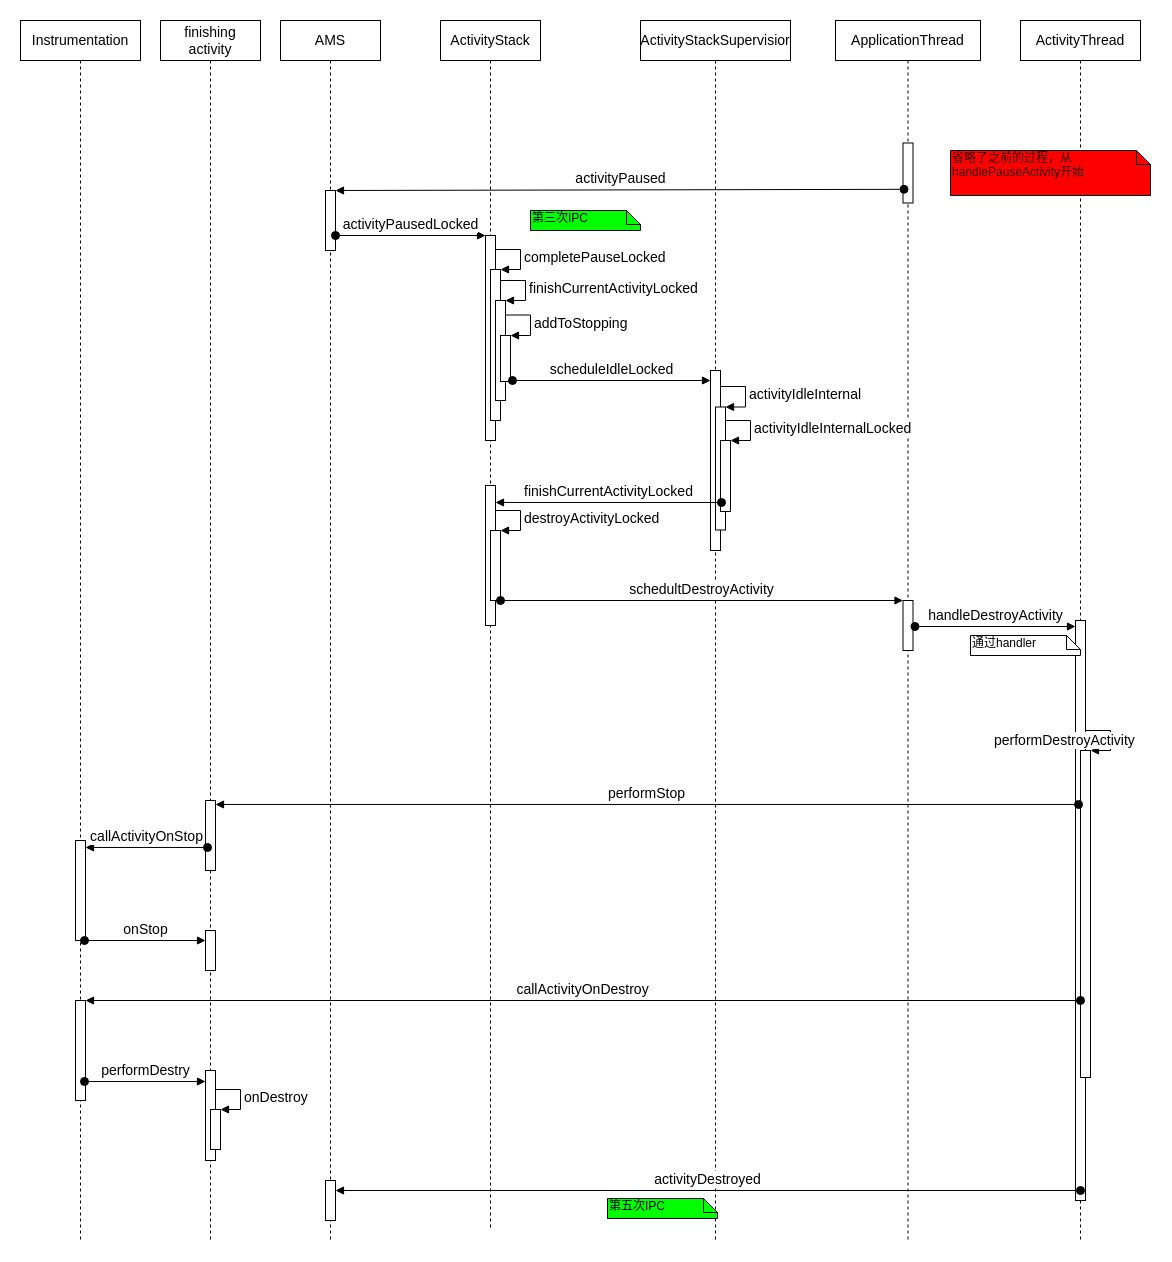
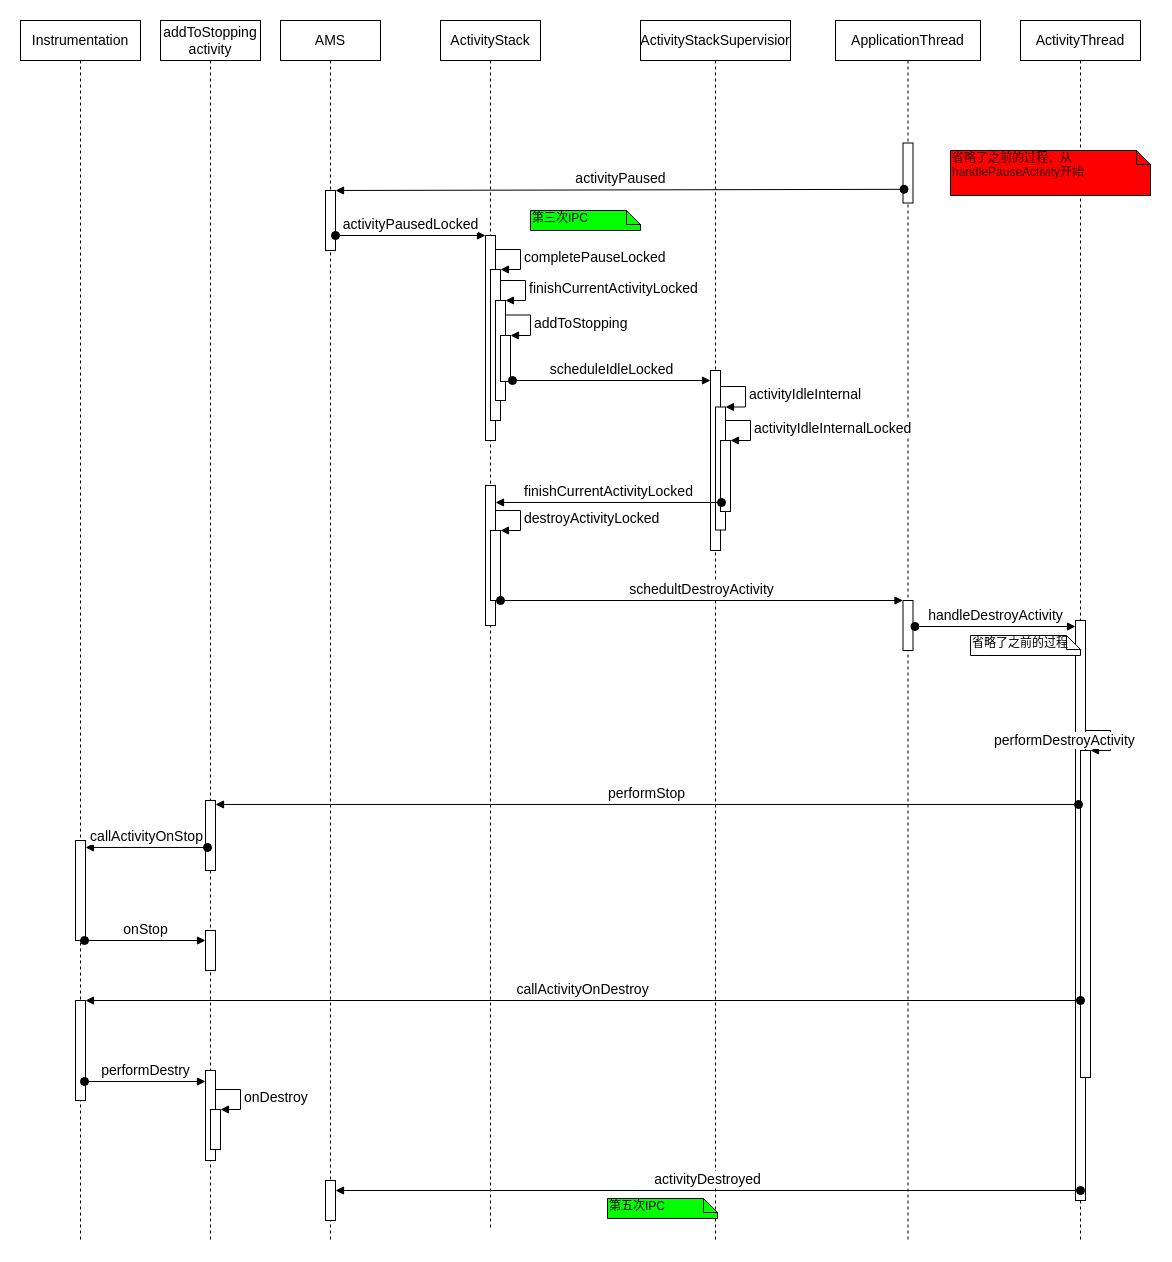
- <mxCell id="2" value="&lt;font style=&quot;font-size: 14px&quot;&gt;finishing activity&lt;/font&gt;" style="shape=umlLifeline;perimeter=lifelinePerimeter;whiteSpace=wrap;html=1;container=1;collapsible=0;recursiveResize=0;outlineConnect=0;" parent="1" vertex="1"><mxGeometry x="160" y="20" width="100" height="1220" as="geometry" /></mxCell>
+ <mxCell id="2" value="&lt;font style=&quot;font-size: 14px&quot;&gt;addToStopping activity&lt;/font&gt;" style="shape=umlLifeline;perimeter=lifelinePerimeter;whiteSpace=wrap;html=1;container=1;collapsible=0;recursiveResize=0;outlineConnect=0;" parent="1" vertex="1"><mxGeometry x="160" y="20" width="100" height="1220" as="geometry" /></mxCell>
- <mxCell id="45" value="通过handler" style="shape=note;whiteSpace=wrap;html=1;size=14;verticalAlign=top;align=left;spacingTop=-6;" parent="1" vertex="1"><mxGeometry x="970" y="635" width="110" height="20" as="geometry" /></mxCell>
+ <mxCell id="45" value="省略了之前的过程" style="shape=note;whiteSpace=wrap;html=1;size=14;verticalAlign=top;align=left;spacingTop=-6;" parent="1" vertex="1"><mxGeometry x="970" y="635" width="110" height="20" as="geometry" /></mxCell>
